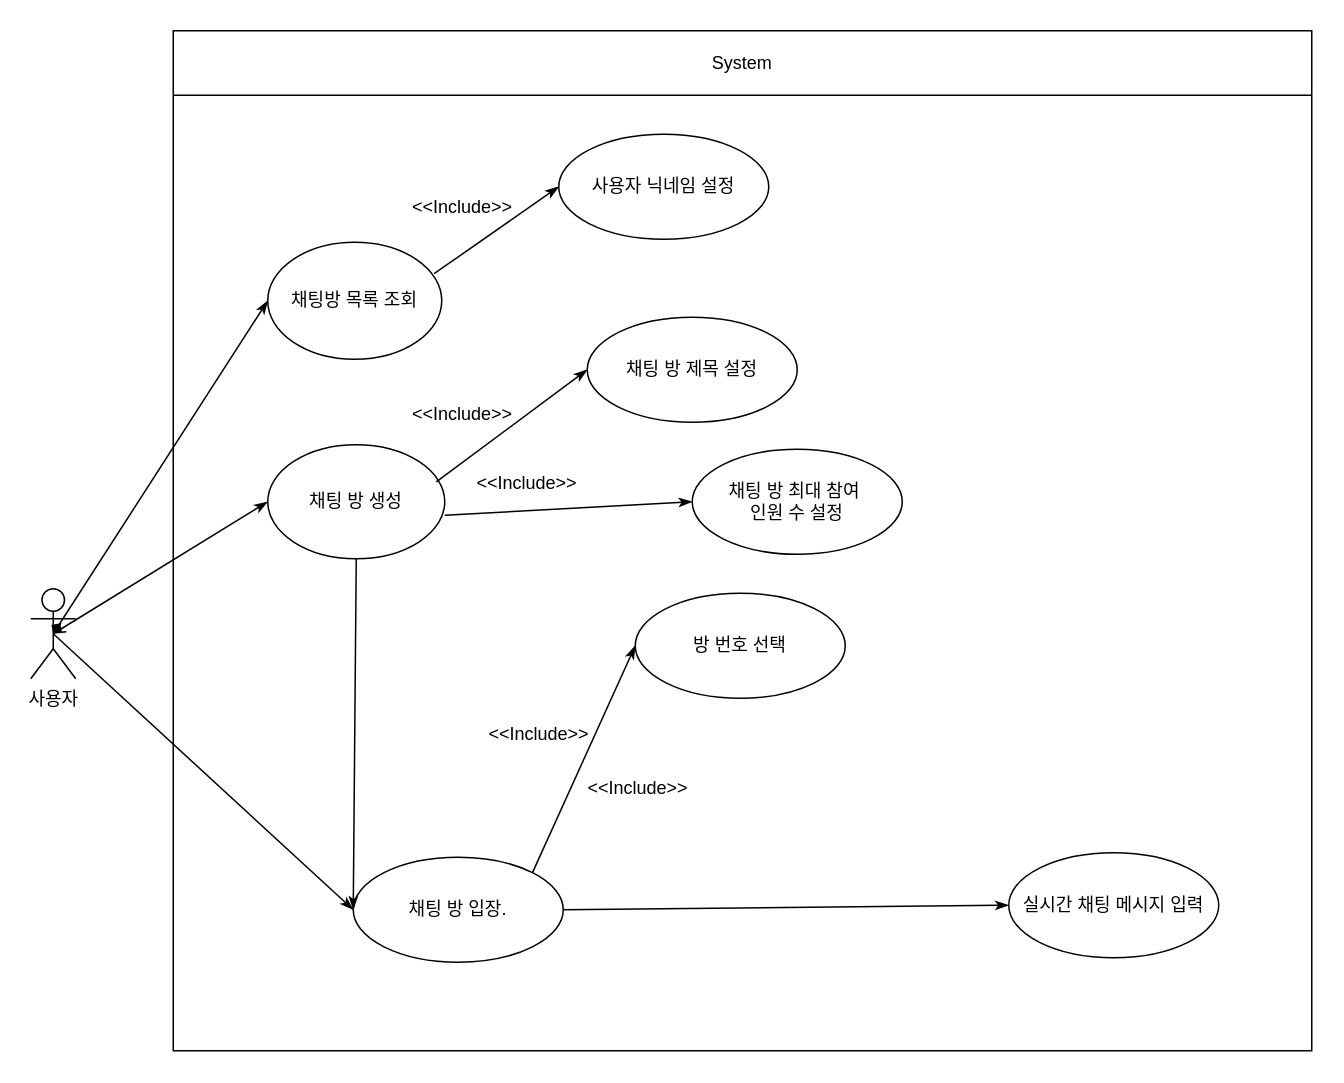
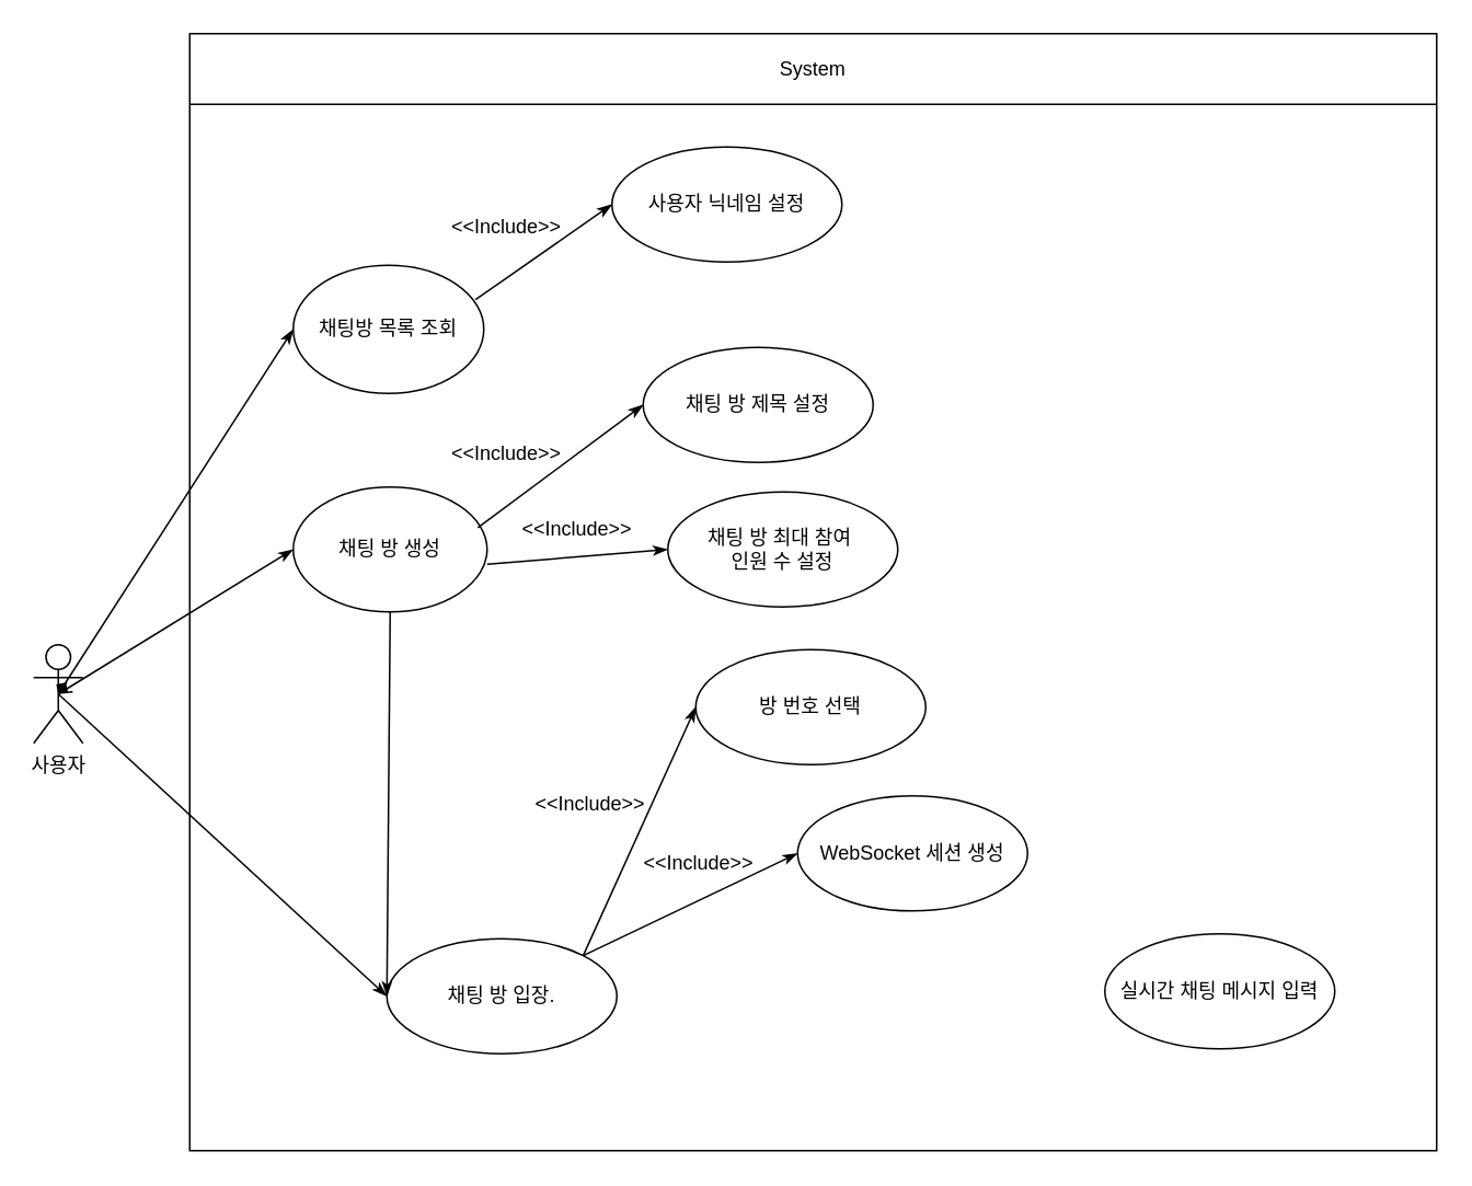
- <mxCell id="11" value="채팅 방 최대 참여&amp;nbsp;&lt;div&gt;인원 수&amp;nbsp;&lt;span style=&quot;background-color: initial;&quot;&gt;설정&lt;/span&gt;&lt;/div&gt;" style="ellipse;whiteSpace=wrap;html=1;" vertex="1" parent="3"><mxGeometry x="346" y="279" width="140" height="70" as="geometry" /></mxCell>
+ <mxCell id="11" value="채팅 방 최대 참여&amp;nbsp;&lt;div&gt;인원 수&amp;nbsp;&lt;span style=&quot;background-color: initial;&quot;&gt;설정&lt;/span&gt;&lt;/div&gt;" style="ellipse;whiteSpace=wrap;html=1;" vertex="1" parent="3"><mxGeometry x="291" y="279" width="140" height="70" as="geometry" /></mxCell>
+ <mxCell id="22" value="WebSocket 세션 생성" style="ellipse;whiteSpace=wrap;html=1;" vertex="1" parent="3"><mxGeometry x="370" y="464" width="140" height="70" as="geometry" /></mxCell>
+ <mxCell id="20" value="" style="endArrow=none;html=1;rounded=0;entryX=1;entryY=0;entryDx=0;entryDy=0;startArrow=classicThin;startFill=1;exitX=0;exitY=0.5;exitDx=0;exitDy=0;" edge="1" parent="3" source="22" target="13"><mxGeometry width="50" height="50" relative="1" as="geometry"><mxPoint x="381" y="477" as="sourcePoint" /><mxPoint x="248.24" y="476.9" as="targetPoint" /></mxGeometry></mxCell>
- <mxCell id="23" value="" style="endArrow=none;html=1;rounded=0;entryX=1;entryY=0.5;entryDx=0;entryDy=0;startArrow=classicThin;startFill=1;exitX=0;exitY=0.5;exitDx=0;exitDy=0;" edge="1" parent="3" source="24" target="13"><mxGeometry width="50" height="50" relative="1" as="geometry"><mxPoint x="430" y="629" as="sourcePoint" /><mxPoint x="326" y="624" as="targetPoint" /></mxGeometry></mxCell>
